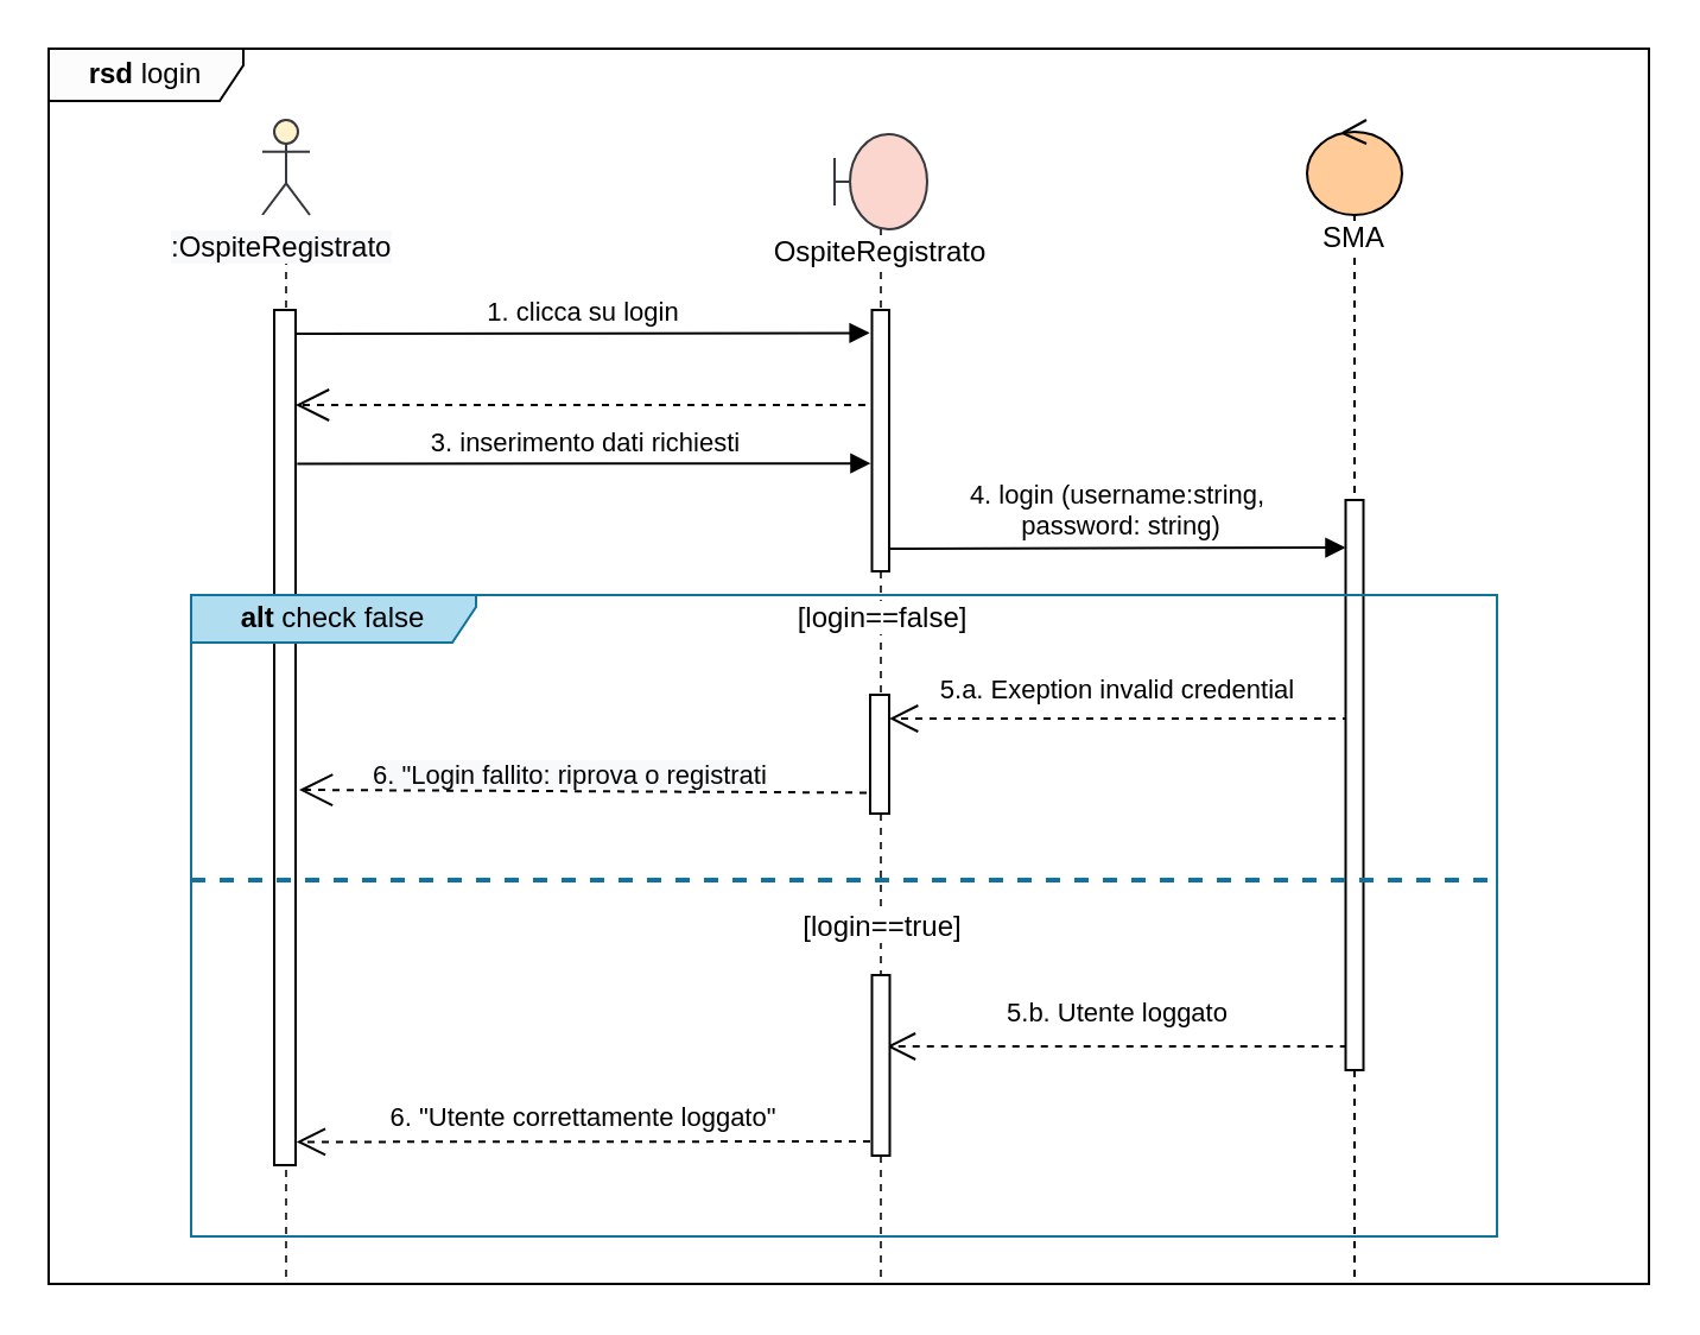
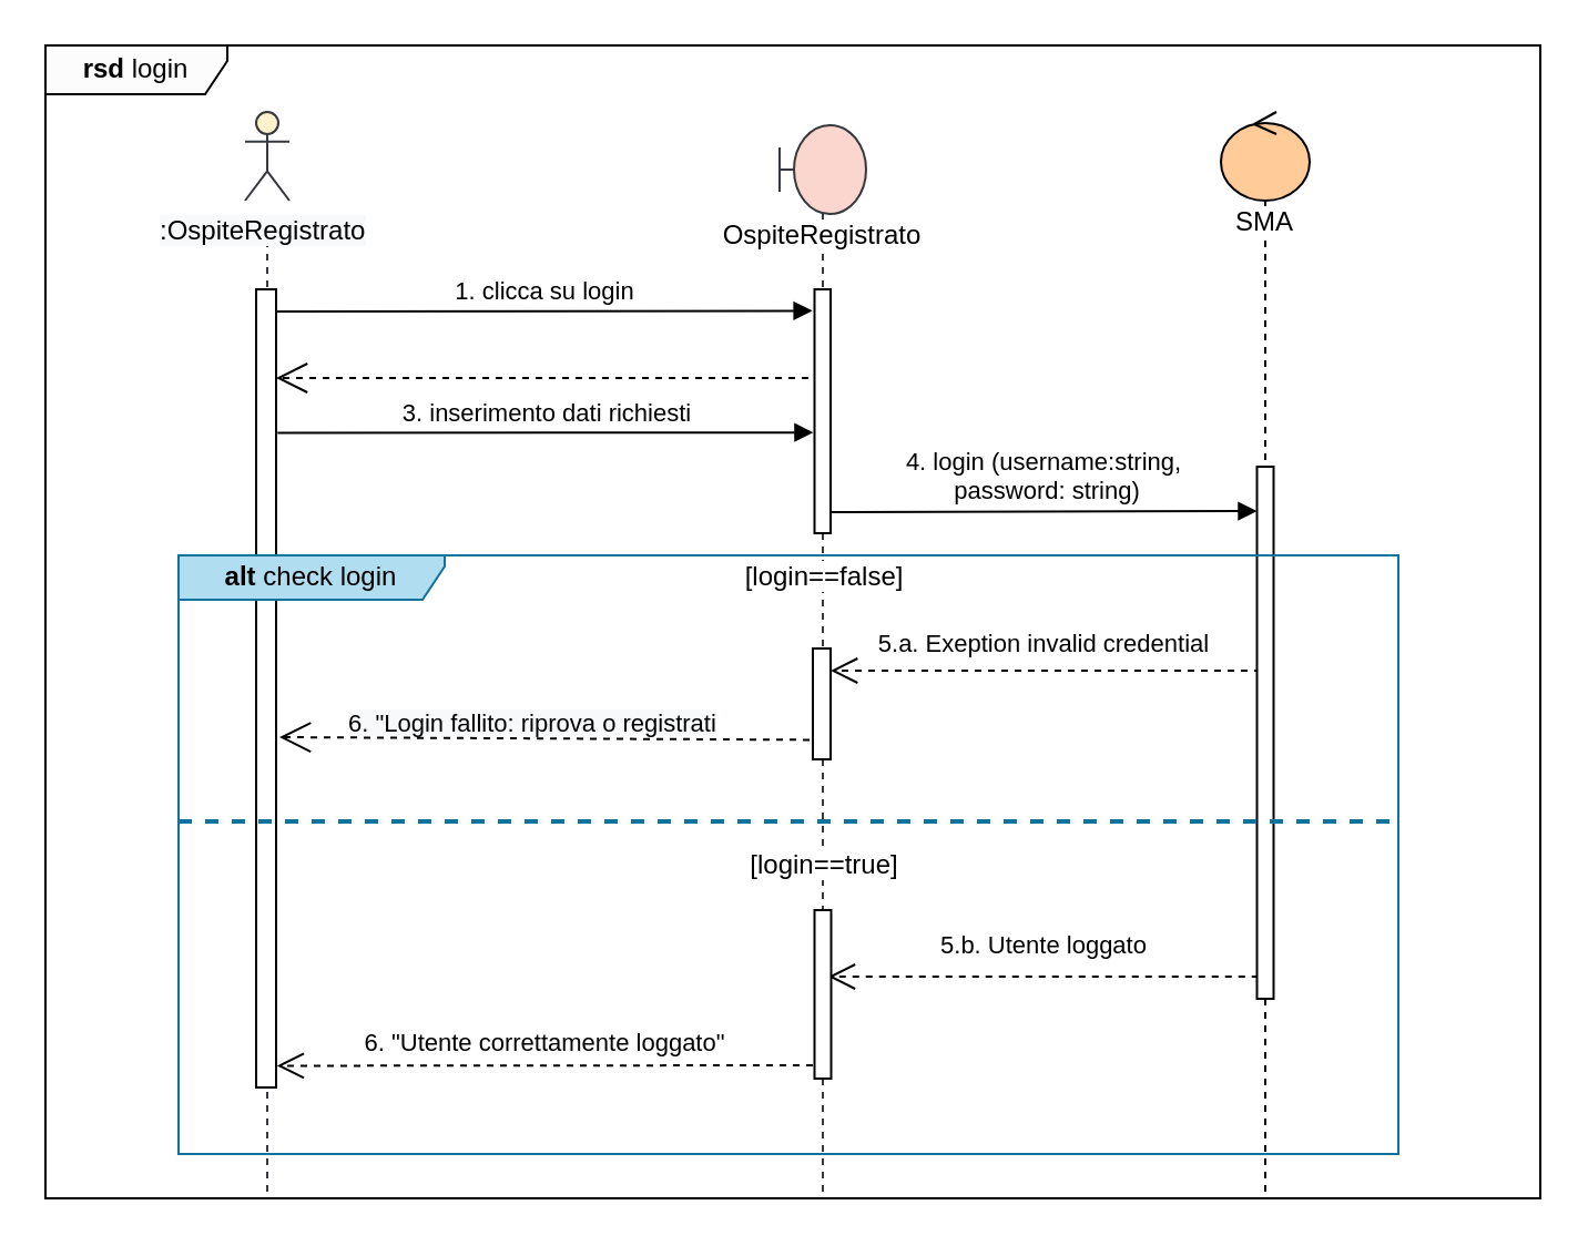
- <mxCell id="27" value="&lt;b&gt;alt &lt;/b&gt;check false" style="shape=umlFrame;whiteSpace=wrap;html=1;width=120;height=20;fillColor=#b1ddf0;strokeColor=#10739e;" parent="1" vertex="1"><mxGeometry x="80" y="250" width="550" height="270" as="geometry" /></mxCell>
+ <mxCell id="27" value="&lt;b&gt;alt &lt;/b&gt;check login" style="shape=umlFrame;whiteSpace=wrap;html=1;width=120;height=20;fillColor=#b1ddf0;strokeColor=#10739e;" parent="1" vertex="1"><mxGeometry x="80" y="250" width="550" height="270" as="geometry" /></mxCell>
